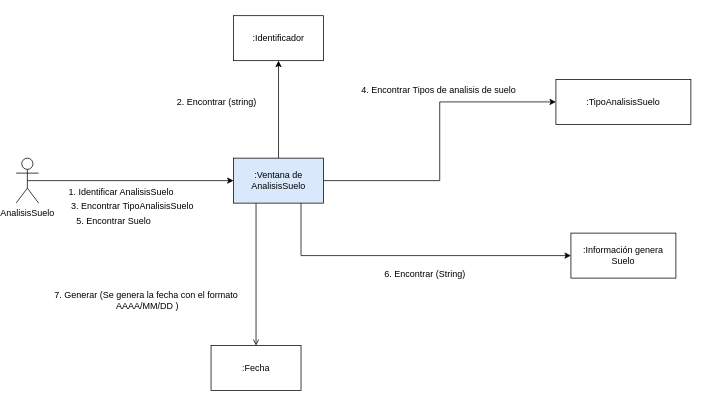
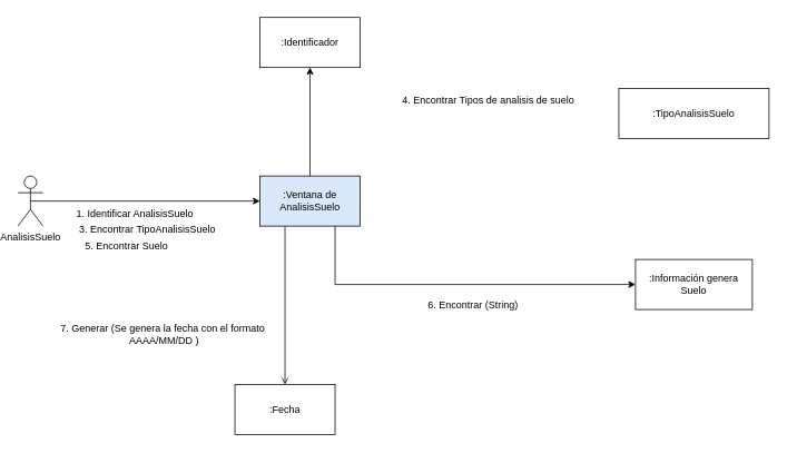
- <mxCell id="11" value="2. Encontrar (string)&amp;nbsp;" style="text;html=1;align=center;verticalAlign=middle;resizable=0;points=[];autosize=1;strokeColor=none;fillColor=none;" vertex="1" parent="1"><mxGeometry x="224" y="120" width="130" height="30" as="geometry" /></mxCell>
- <mxCell id="5" style="edgeStyle=orthogonalEdgeStyle;rounded=0;orthogonalLoop=1;jettySize=auto;html=1;exitX=1;exitY=0.5;exitDx=0;exitDy=0;entryX=0;entryY=0.5;entryDx=0;entryDy=0;" edge="1" parent="1" source="8" target="13"><mxGeometry relative="1" as="geometry" /></mxCell>
